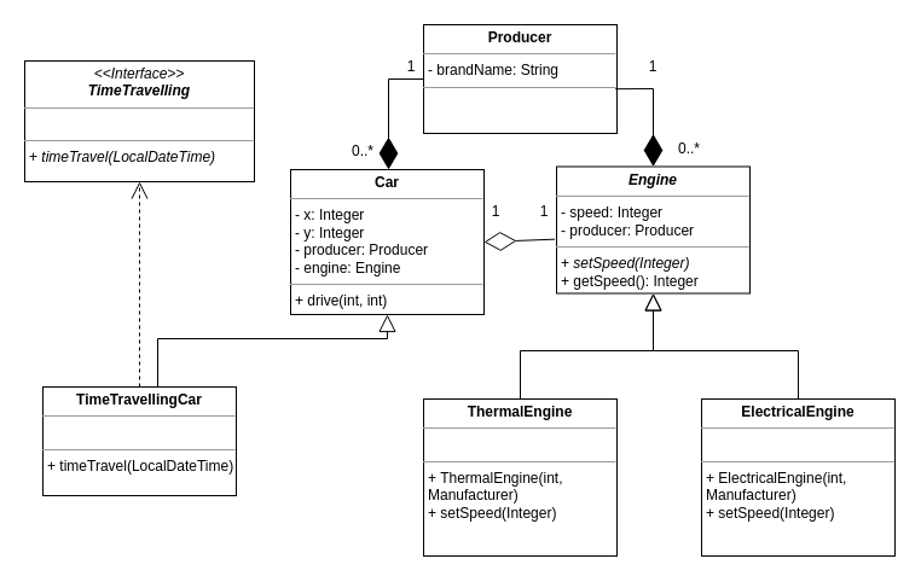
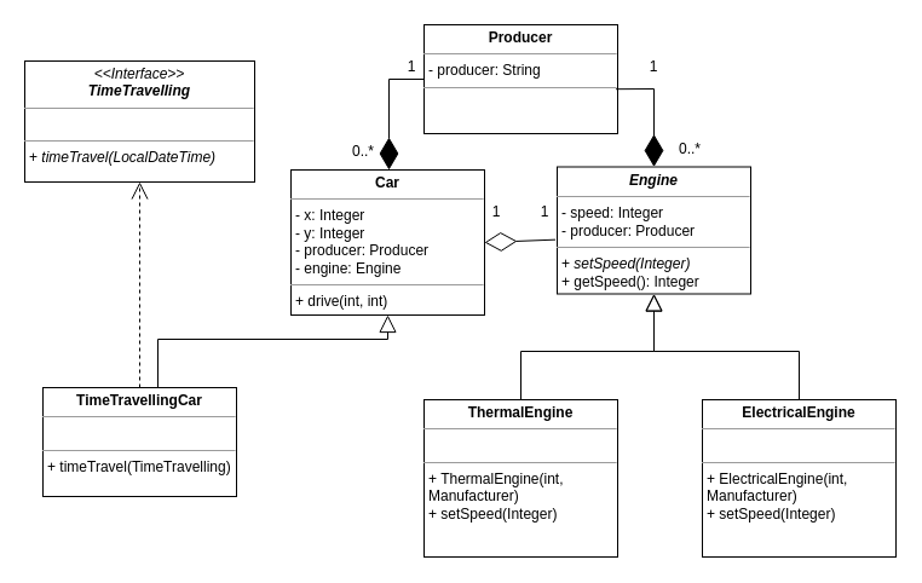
- <mxCell id="4" value="&lt;p style=&quot;margin:0px;margin-top:4px;text-align:center;&quot;&gt;&lt;b&gt;Producer&lt;/b&gt;&lt;/p&gt;&lt;hr size=&quot;1&quot;&gt;&lt;p style=&quot;margin:0px;margin-left:4px;&quot;&gt;- brandName: String&lt;/p&gt;&lt;hr size=&quot;1&quot;&gt;&lt;p style=&quot;margin:0px;margin-left:4px;&quot;&gt;&lt;br&gt;&lt;/p&gt;" style="verticalAlign=top;align=left;overflow=fill;html=1;whiteSpace=wrap;" vertex="1" parent="1"><mxGeometry x="350" y="20" width="160" height="90" as="geometry" /></mxCell>
+ <mxCell id="4" value="&lt;p style=&quot;margin:0px;margin-top:4px;text-align:center;&quot;&gt;&lt;b&gt;Producer&lt;/b&gt;&lt;/p&gt;&lt;hr size=&quot;1&quot;&gt;&lt;p style=&quot;margin:0px;margin-left:4px;&quot;&gt;- producer: String&lt;/p&gt;&lt;hr size=&quot;1&quot;&gt;&lt;p style=&quot;margin:0px;margin-left:4px;&quot;&gt;&lt;br&gt;&lt;/p&gt;" style="verticalAlign=top;align=left;overflow=fill;html=1;whiteSpace=wrap;" vertex="1" parent="1"><mxGeometry x="350" y="20" width="160" height="90" as="geometry" /></mxCell>
- <mxCell id="10" value="&lt;p style=&quot;margin:0px;margin-top:4px;text-align:center;&quot;&gt;&lt;b&gt;TimeTravellingCar&lt;/b&gt;&lt;/p&gt;&lt;hr size=&quot;1&quot;&gt;&lt;p style=&quot;margin:0px;margin-left:4px;&quot;&gt;&lt;br&gt;&lt;/p&gt;&lt;hr size=&quot;1&quot;&gt;&lt;p style=&quot;margin:0px;margin-left:4px;&quot;&gt;+ timeTravel(LocalDateTime)&lt;/p&gt;" style="verticalAlign=top;align=left;overflow=fill;html=1;whiteSpace=wrap;" vertex="1" parent="1"><mxGeometry x="35" y="320" width="160" height="90" as="geometry" /></mxCell>
+ <mxCell id="10" value="&lt;p style=&quot;margin:0px;margin-top:4px;text-align:center;&quot;&gt;&lt;b&gt;TimeTravellingCar&lt;/b&gt;&lt;/p&gt;&lt;hr size=&quot;1&quot;&gt;&lt;p style=&quot;margin:0px;margin-left:4px;&quot;&gt;&lt;br&gt;&lt;/p&gt;&lt;hr size=&quot;1&quot;&gt;&lt;p style=&quot;margin:0px;margin-left:4px;&quot;&gt;+ timeTravel(TimeTravelling)&lt;/p&gt;" style="verticalAlign=top;align=left;overflow=fill;html=1;whiteSpace=wrap;" vertex="1" parent="1"><mxGeometry x="35" y="320" width="160" height="90" as="geometry" /></mxCell>
